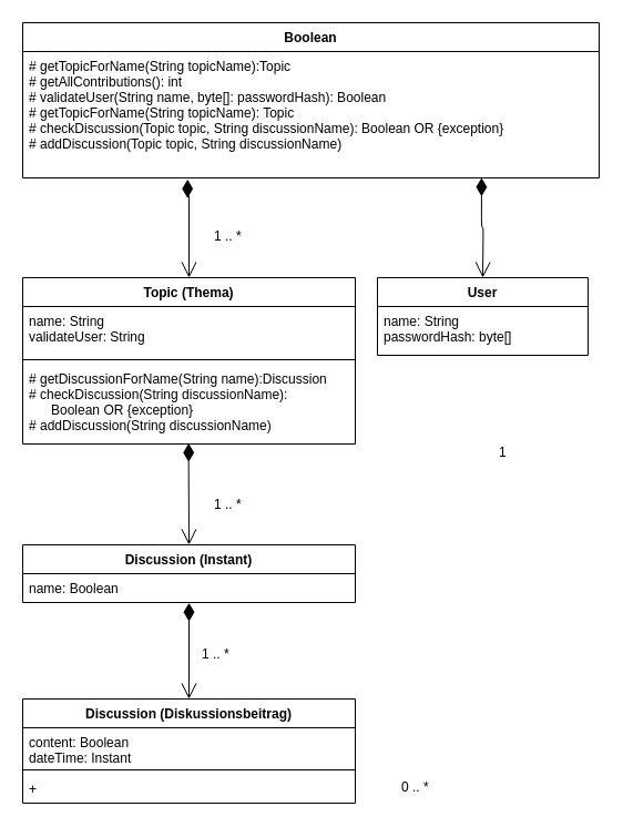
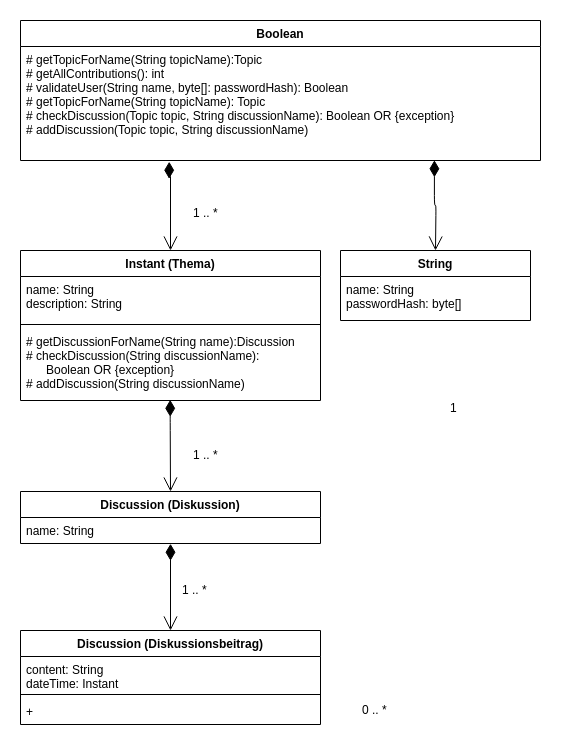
- <mxCell id="4" value="Topic (Thema)" style="swimlane;fontStyle=1;align=center;verticalAlign=top;childLayout=stackLayout;horizontal=1;startSize=26;horizontalStack=0;resizeParent=1;resizeParentMax=0;resizeLast=0;collapsible=1;marginBottom=0;" parent="1" vertex="1"><mxGeometry x="20" y="250" width="300" height="150" as="geometry" /></mxCell>
+ <mxCell id="4" value="Instant (Thema)" style="swimlane;fontStyle=1;align=center;verticalAlign=top;childLayout=stackLayout;horizontal=1;startSize=26;horizontalStack=0;resizeParent=1;resizeParentMax=0;resizeLast=0;collapsible=1;marginBottom=0;" parent="1" vertex="1"><mxGeometry x="20" y="250" width="300" height="150" as="geometry" /></mxCell>
- <mxCell id="14" value="User" style="swimlane;fontStyle=1;align=center;verticalAlign=top;childLayout=stackLayout;horizontal=1;startSize=26;horizontalStack=0;resizeParent=1;resizeParentMax=0;resizeLast=0;collapsible=1;marginBottom=0;" parent="1" vertex="1"><mxGeometry x="340" y="250" width="190" height="70" as="geometry" /></mxCell>
+ <mxCell id="14" value="String" style="swimlane;fontStyle=1;align=center;verticalAlign=top;childLayout=stackLayout;horizontal=1;startSize=26;horizontalStack=0;resizeParent=1;resizeParentMax=0;resizeLast=0;collapsible=1;marginBottom=0;" parent="1" vertex="1"><mxGeometry x="340" y="250" width="190" height="70" as="geometry" /></mxCell>
- <mxCell id="5" value="name: String&#10;validateUser: String&#10;" style="text;strokeColor=none;fillColor=none;align=left;verticalAlign=top;spacingLeft=4;spacingRight=4;overflow=hidden;rotatable=0;points=[[0,0.5],[1,0.5]];portConstraint=eastwest;" parent="4" vertex="1"><mxGeometry y="26" width="300" height="44" as="geometry" /></mxCell>
+ <mxCell id="5" value="name: String&#10;description: String&#10;" style="text;strokeColor=none;fillColor=none;align=left;verticalAlign=top;spacingLeft=4;spacingRight=4;overflow=hidden;rotatable=0;points=[[0,0.5],[1,0.5]];portConstraint=eastwest;" parent="4" vertex="1"><mxGeometry y="26" width="300" height="44" as="geometry" /></mxCell>
- <mxCell id="8" value="Discussion (Instant)" style="swimlane;fontStyle=1;align=center;verticalAlign=top;childLayout=stackLayout;horizontal=1;startSize=26;horizontalStack=0;resizeParent=1;resizeParentMax=0;resizeLast=0;collapsible=1;marginBottom=0;" parent="1" vertex="1"><mxGeometry x="20" y="491" width="300" height="52" as="geometry" /></mxCell>
+ <mxCell id="8" value="Discussion (Diskussion)" style="swimlane;fontStyle=1;align=center;verticalAlign=top;childLayout=stackLayout;horizontal=1;startSize=26;horizontalStack=0;resizeParent=1;resizeParentMax=0;resizeLast=0;collapsible=1;marginBottom=0;" parent="1" vertex="1"><mxGeometry x="20" y="491" width="300" height="52" as="geometry" /></mxCell>
- <mxCell id="9" value="name: Boolean" style="text;strokeColor=none;fillColor=none;align=left;verticalAlign=top;spacingLeft=4;spacingRight=4;overflow=hidden;rotatable=0;points=[[0,0.5],[1,0.5]];portConstraint=eastwest;" parent="8" vertex="1"><mxGeometry y="26" width="300" height="26" as="geometry" /></mxCell>
+ <mxCell id="9" value="name: String" style="text;strokeColor=none;fillColor=none;align=left;verticalAlign=top;spacingLeft=4;spacingRight=4;overflow=hidden;rotatable=0;points=[[0,0.5],[1,0.5]];portConstraint=eastwest;" parent="8" vertex="1"><mxGeometry y="26" width="300" height="26" as="geometry" /></mxCell>
- <mxCell id="11" value="content: Boolean&#10;dateTime: Instant&#10;" style="text;strokeColor=none;fillColor=none;align=left;verticalAlign=top;spacingLeft=4;spacingRight=4;overflow=hidden;rotatable=0;points=[[0,0.5],[1,0.5]];portConstraint=eastwest;" parent="10" vertex="1"><mxGeometry y="26" width="300" height="34" as="geometry" /></mxCell>
+ <mxCell id="11" value="content: String&#10;dateTime: Instant&#10;" style="text;strokeColor=none;fillColor=none;align=left;verticalAlign=top;spacingLeft=4;spacingRight=4;overflow=hidden;rotatable=0;points=[[0,0.5],[1,0.5]];portConstraint=eastwest;" parent="10" vertex="1"><mxGeometry y="26" width="300" height="34" as="geometry" /></mxCell>
